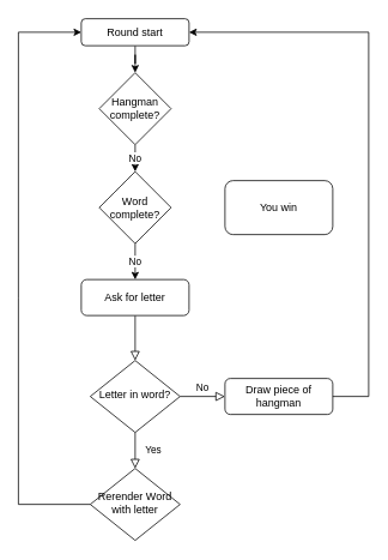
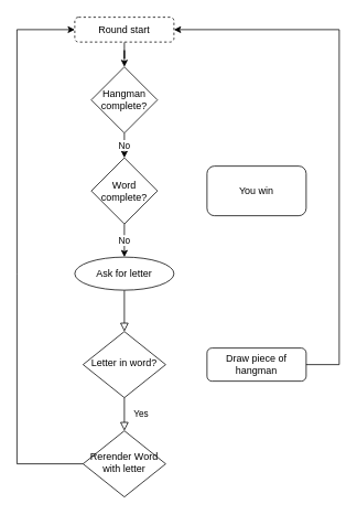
- <mxCell id="12" value="Round start" style="rounded=1;whiteSpace=wrap;html=1;" vertex="1" parent="1"><mxGeometry x="90" y="20" width="120" height="30" as="geometry" /></mxCell>
+ <mxCell id="12" value="Round start" style="rounded=1;whiteSpace=wrap;html=1;dashed=1;" vertex="1" parent="1"><mxGeometry x="90" y="20" width="120" height="30" as="geometry" /></mxCell>
- <mxCell id="3" value="Ask for letter" style="rounded=1;whiteSpace=wrap;html=1;fontSize=12;glass=0;strokeWidth=1;shadow=0;" parent="1" vertex="1"><mxGeometry x="90" y="310" width="120" height="40" as="geometry" /></mxCell>
+ <mxCell id="3" value="Ask for letter" style="ellipse;whiteSpace=wrap;html=1;fontSize=12;glass=0;strokeWidth=1;shadow=0;" parent="1" vertex="1"><mxGeometry x="90" y="310" width="120" height="40" as="geometry" /></mxCell>
- <mxCell id="5" value="No" style="edgeStyle=orthogonalEdgeStyle;rounded=0;html=1;jettySize=auto;orthogonalLoop=1;fontSize=11;endArrow=block;endFill=0;endSize=8;strokeWidth=1;shadow=0;labelBackgroundColor=none;" parent="1" source="6" target="7" edge="1"><mxGeometry y="10" relative="1" as="geometry"><mxPoint as="offset" /></mxGeometry></mxCell>
